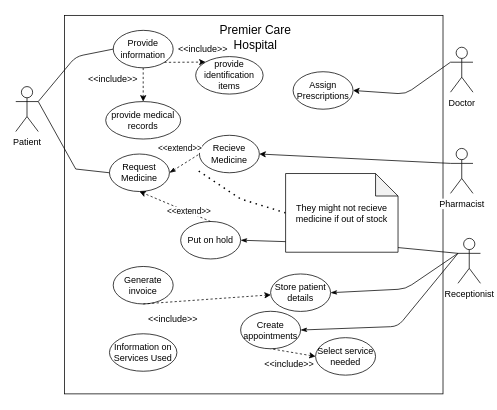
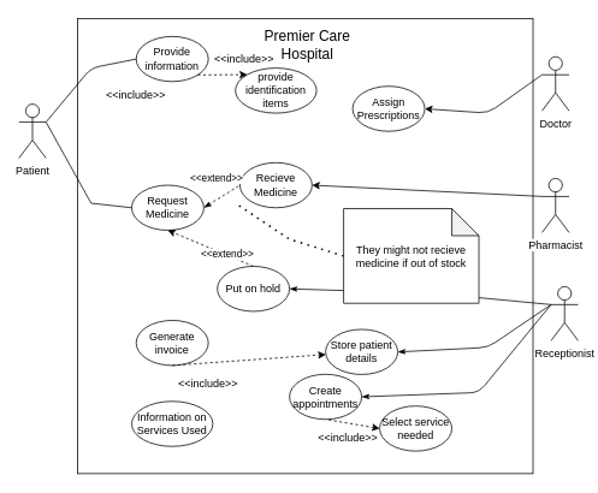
- <mxCell id="20" value="" style="endArrow=classic;dashed=1;html=1;entryX=0.5;entryY=0;entryDx=0;entryDy=0;startArrow=none;startFill=0;endFill=1;exitX=0.5;exitY=1;exitDx=0;exitDy=0;" parent="1" source="17" target="18" edge="1"><mxGeometry width="50" height="50" relative="1" as="geometry"><mxPoint x="390" y="270" as="sourcePoint" /><mxPoint x="425" y="325" as="targetPoint" /></mxGeometry></mxCell>
- <mxCell id="18" value="provide medical records" style="ellipse;whiteSpace=wrap;html=1;" parent="1" vertex="1"><mxGeometry x="140" y="135" width="100" height="50" as="geometry" /></mxCell>
